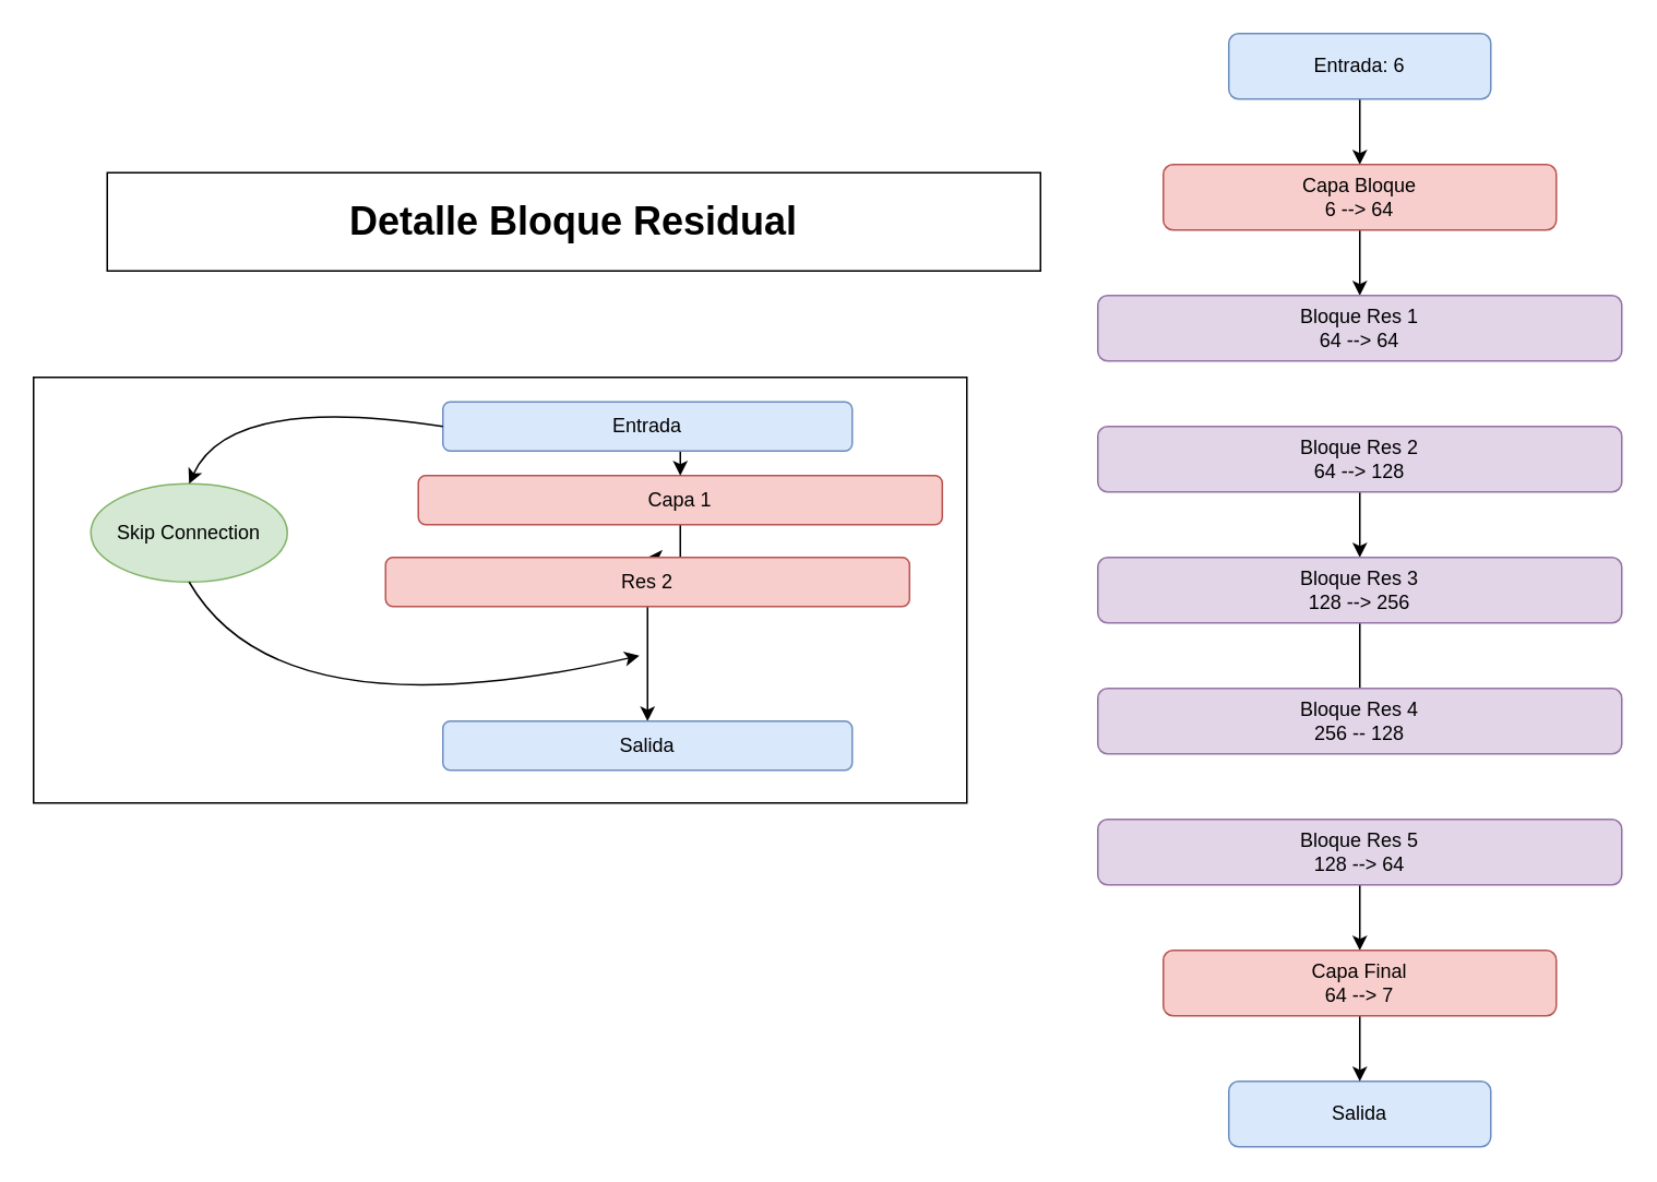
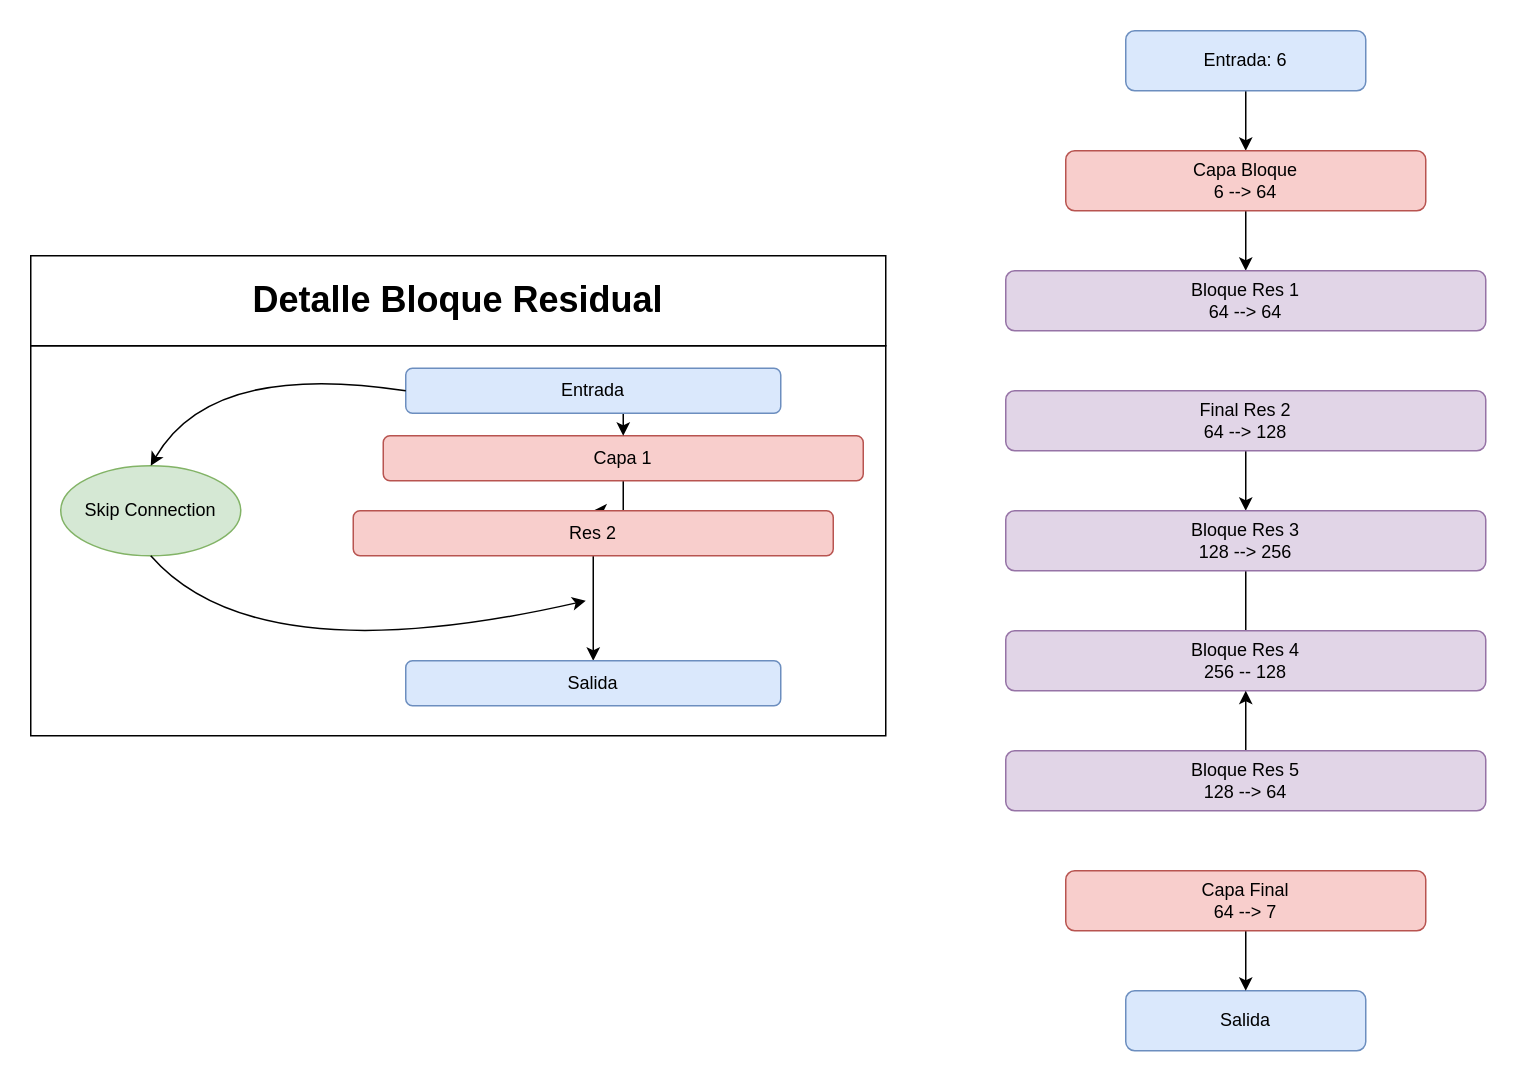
- <mxCell id="28" value="&lt;h1&gt;Detalle Bloque Residual&lt;/h1&gt;" style="rounded=0;whiteSpace=wrap;html=1;" vertex="1" parent="1"><mxGeometry x="65" y="105" width="570" height="60" as="geometry" /></mxCell>
+ <mxCell id="28" value="&lt;h1&gt;Detalle Bloque Residual&lt;/h1&gt;" style="rounded=0;whiteSpace=wrap;html=1;" vertex="1" parent="1"><mxGeometry x="20" y="170" width="570" height="60" as="geometry" /></mxCell>
- <mxCell id="19" value="Bloque Res 2&lt;div&gt;64 --&amp;gt; 128&lt;br&gt;&lt;/div&gt;" style="rounded=1;whiteSpace=wrap;html=1;fillColor=#e1d5e7;strokeColor=#9673a6;" vertex="1" parent="1"><mxGeometry x="670" y="260" width="320" height="40" as="geometry" /></mxCell>
+ <mxCell id="19" value="Final Res 2&lt;div&gt;64 --&amp;gt; 128&lt;br&gt;&lt;/div&gt;" style="rounded=1;whiteSpace=wrap;html=1;fillColor=#e1d5e7;strokeColor=#9673a6;" vertex="1" parent="1"><mxGeometry x="670" y="260" width="320" height="40" as="geometry" /></mxCell>
- <mxCell id="15" value="Skip Connection" style="ellipse;whiteSpace=wrap;html=1;fillColor=#d5e8d4;strokeColor=#82b366;" vertex="1" parent="1"><mxGeometry x="55" y="295" width="120" height="60" as="geometry" /></mxCell>
+ <mxCell id="15" value="Skip Connection" style="ellipse;whiteSpace=wrap;html=1;fillColor=#d5e8d4;strokeColor=#82b366;" vertex="1" parent="1"><mxGeometry x="40" y="310" width="120" height="60" as="geometry" /></mxCell>
- <mxCell id="23" style="edgeStyle=orthogonalEdgeStyle;rounded=0;orthogonalLoop=1;jettySize=auto;html=1;" edge="1" parent="1" source="24" target="27"><mxGeometry relative="1" as="geometry" /></mxCell>
+ <mxCell id="23" style="edgeStyle=orthogonalEdgeStyle;rounded=0;orthogonalLoop=1;jettySize=auto;html=1;" edge="1" parent="1" source="24" target="22"><mxGeometry relative="1" as="geometry" /></mxCell>
